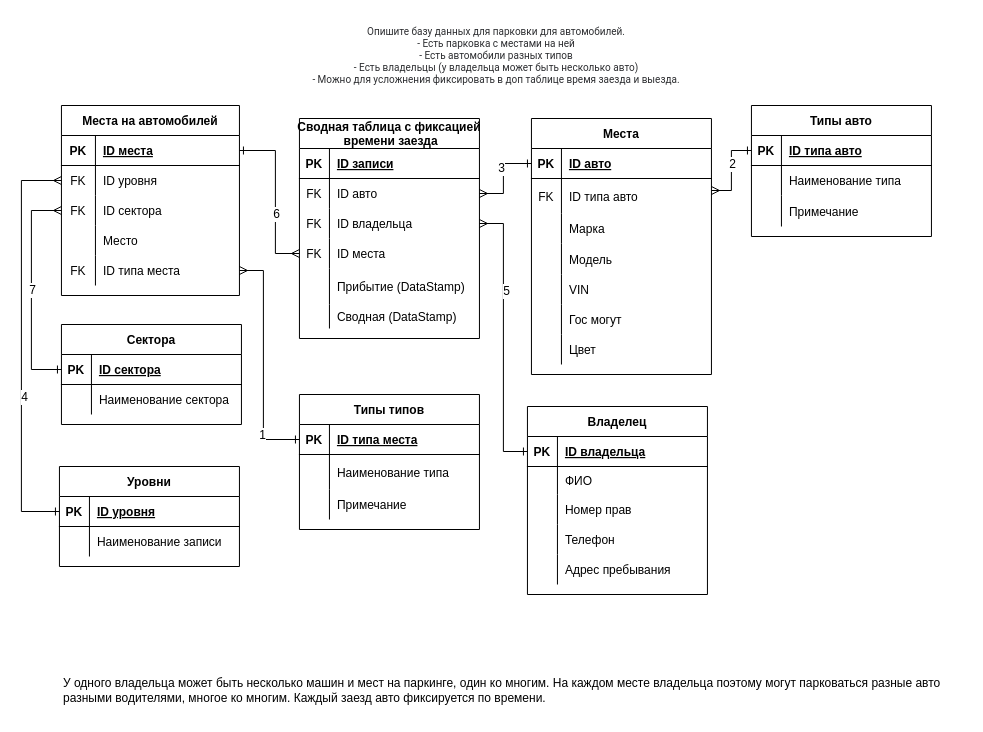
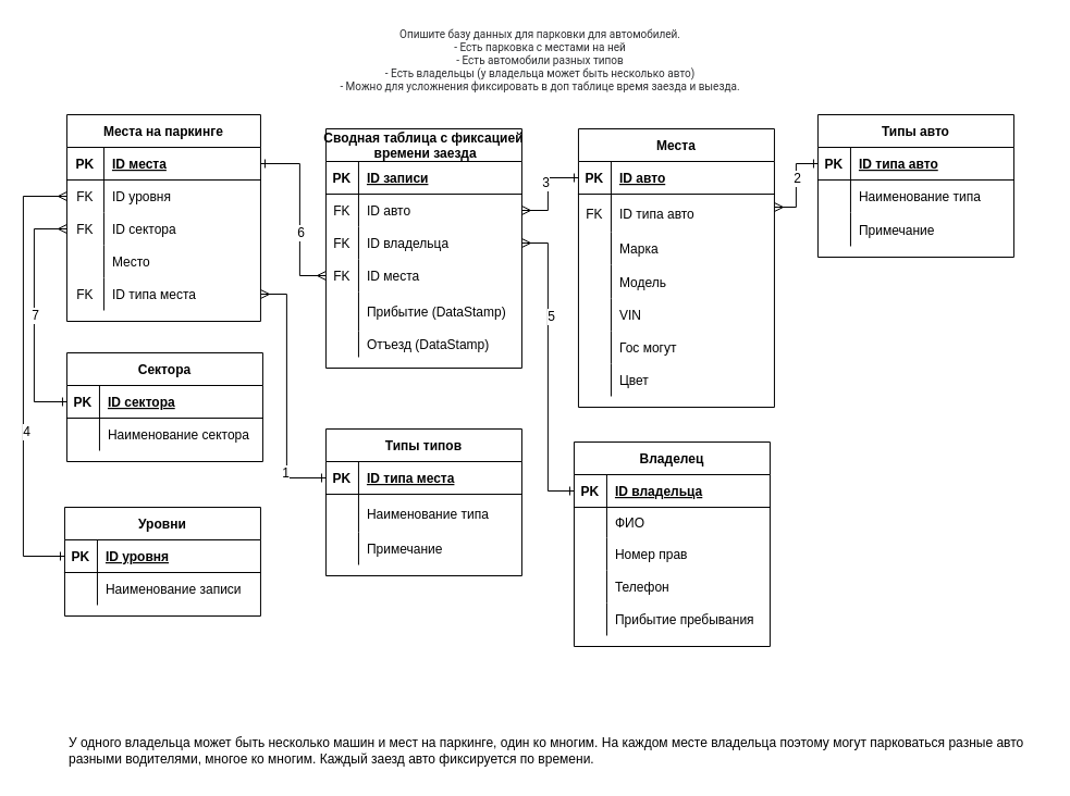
- <mxCell id="3" value="Места на автомобилей" style="shape=table;startSize=30;container=1;collapsible=1;childLayout=tableLayout;fixedRows=1;rowLines=0;fontStyle=1;align=center;resizeLast=1;" vertex="1" parent="1"><mxGeometry x="60.94" y="105" width="178" height="190" as="geometry" /></mxCell>
+ <mxCell id="3" value="Места на паркинге" style="shape=table;startSize=30;container=1;collapsible=1;childLayout=tableLayout;fixedRows=1;rowLines=0;fontStyle=1;align=center;resizeLast=1;" vertex="1" parent="1"><mxGeometry x="60.94" y="105" width="178" height="190" as="geometry" /></mxCell>
- <mxCell id="105" value="Сводная (DataStamp)" style="shape=partialRectangle;connectable=0;fillColor=none;top=0;left=0;bottom=0;right=0;align=left;spacingLeft=6;overflow=hidden;" vertex="1" parent="103"><mxGeometry x="30" width="150" height="24" as="geometry"><mxRectangle width="150" height="24" as="alternateBounds" /></mxGeometry></mxCell>
+ <mxCell id="105" value="Отъезд (DataStamp)" style="shape=partialRectangle;connectable=0;fillColor=none;top=0;left=0;bottom=0;right=0;align=left;spacingLeft=6;overflow=hidden;" vertex="1" parent="103"><mxGeometry x="30" width="150" height="24" as="geometry"><mxRectangle width="150" height="24" as="alternateBounds" /></mxGeometry></mxCell>
- <mxCell id="52" value="Адрес пребывания" style="shape=partialRectangle;connectable=0;fillColor=none;top=0;left=0;bottom=0;right=0;align=left;spacingLeft=6;overflow=hidden;" vertex="1" parent="50"><mxGeometry x="30" width="150" height="30" as="geometry"><mxRectangle width="150" height="30" as="alternateBounds" /></mxGeometry></mxCell>
+ <mxCell id="52" value="Прибытие пребывания" style="shape=partialRectangle;connectable=0;fillColor=none;top=0;left=0;bottom=0;right=0;align=left;spacingLeft=6;overflow=hidden;" vertex="1" parent="50"><mxGeometry x="30" width="150" height="30" as="geometry"><mxRectangle width="150" height="30" as="alternateBounds" /></mxGeometry></mxCell>
